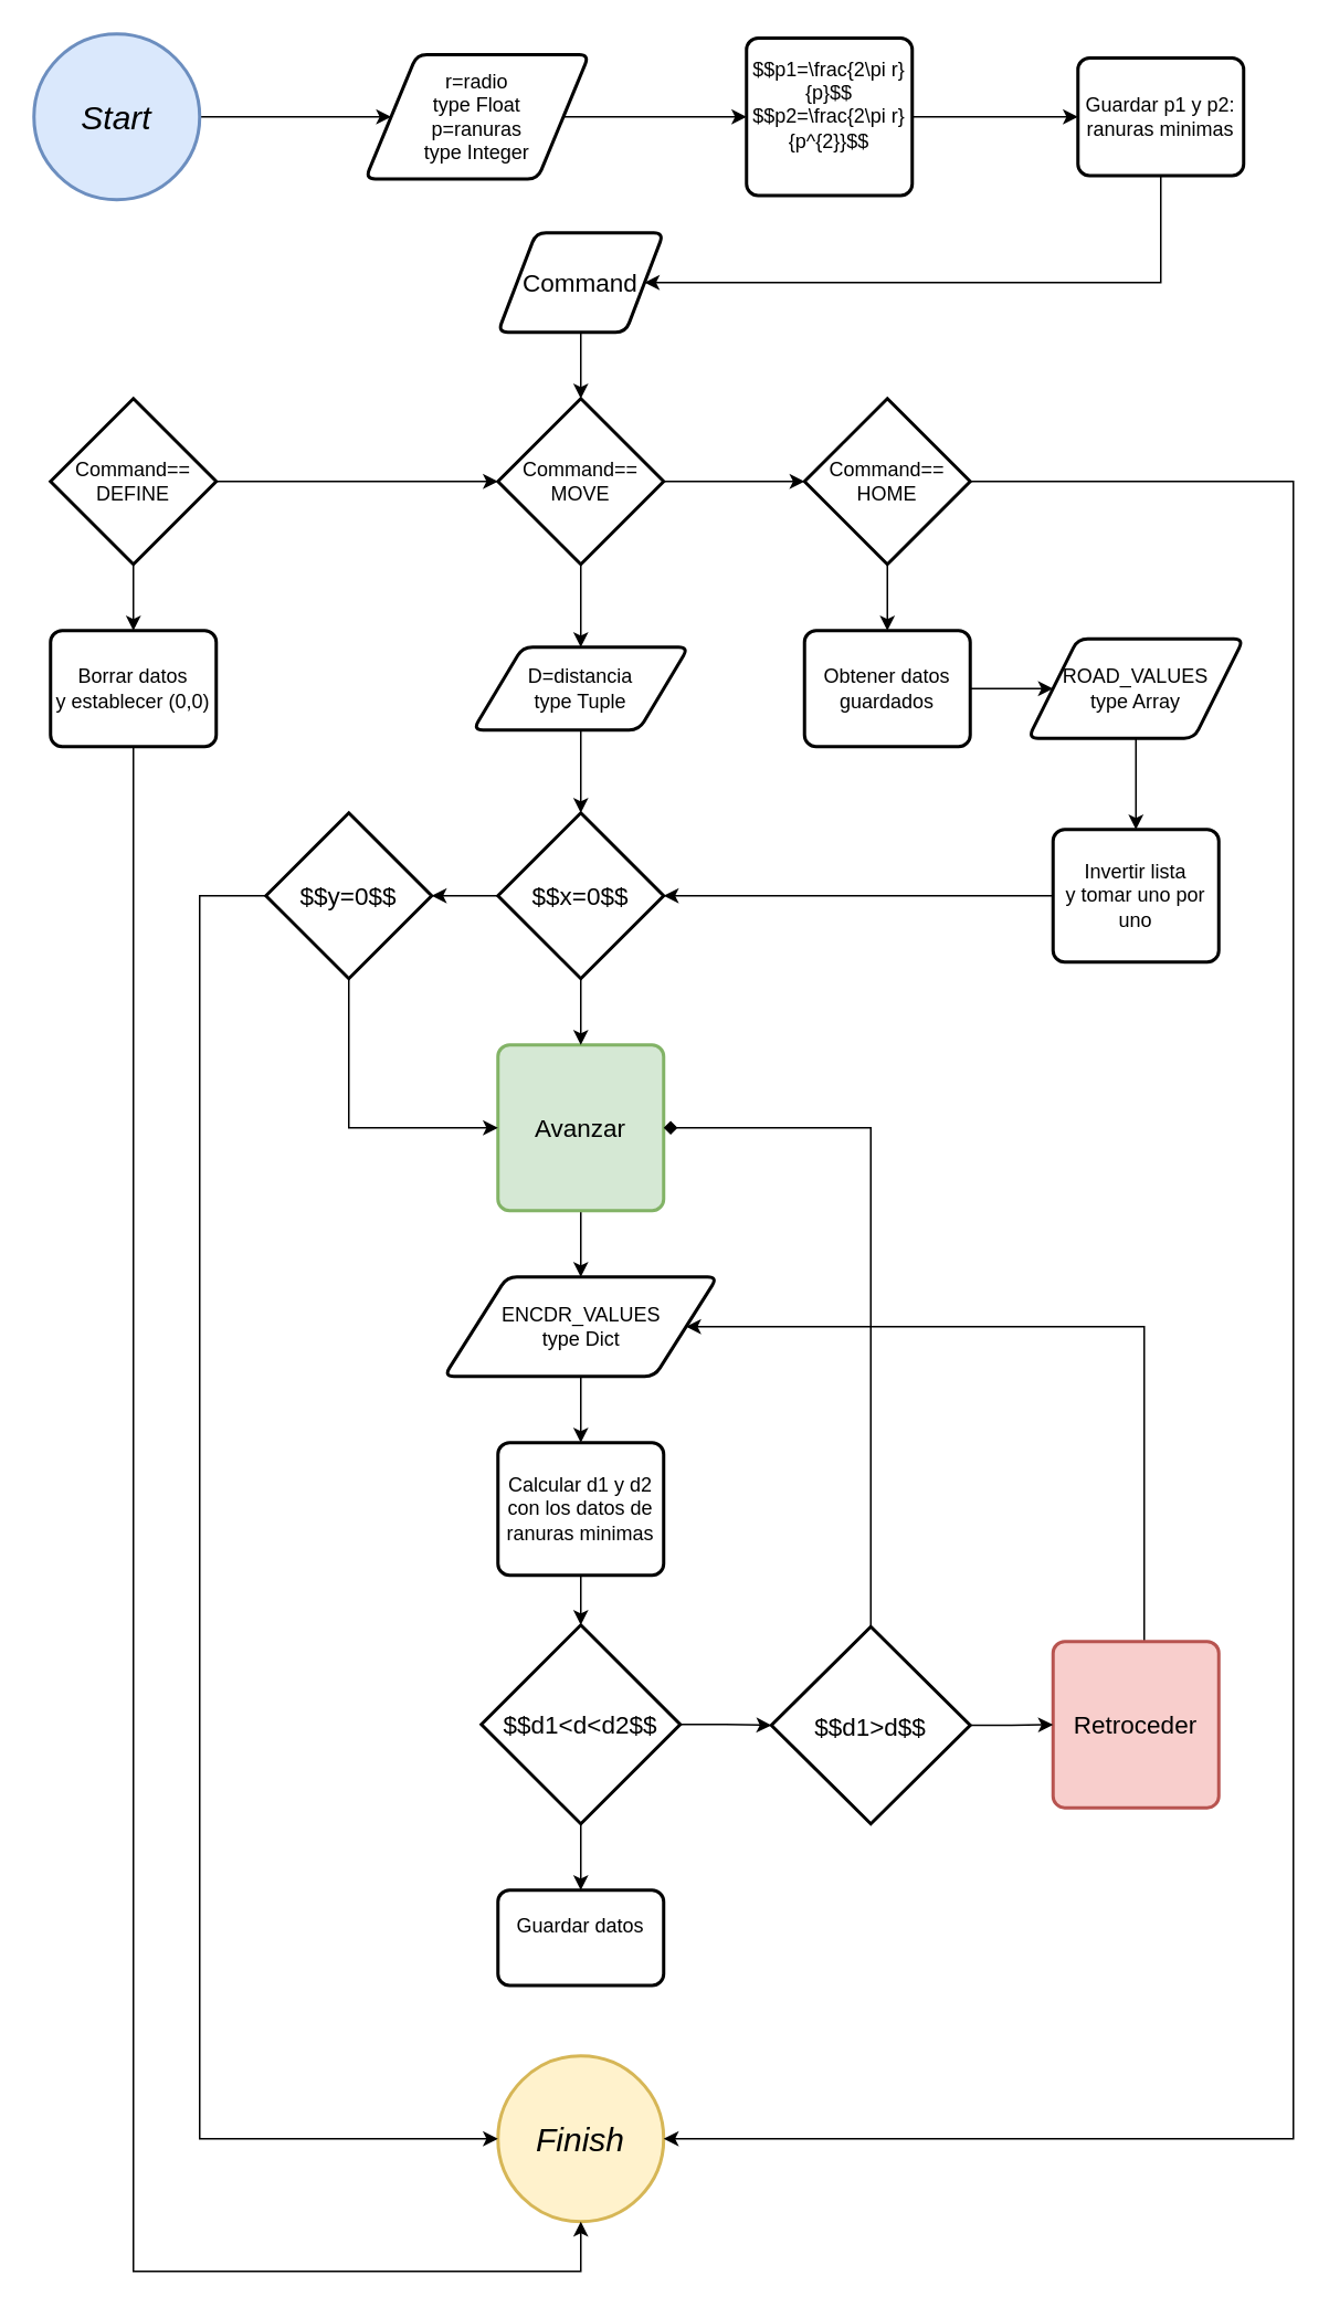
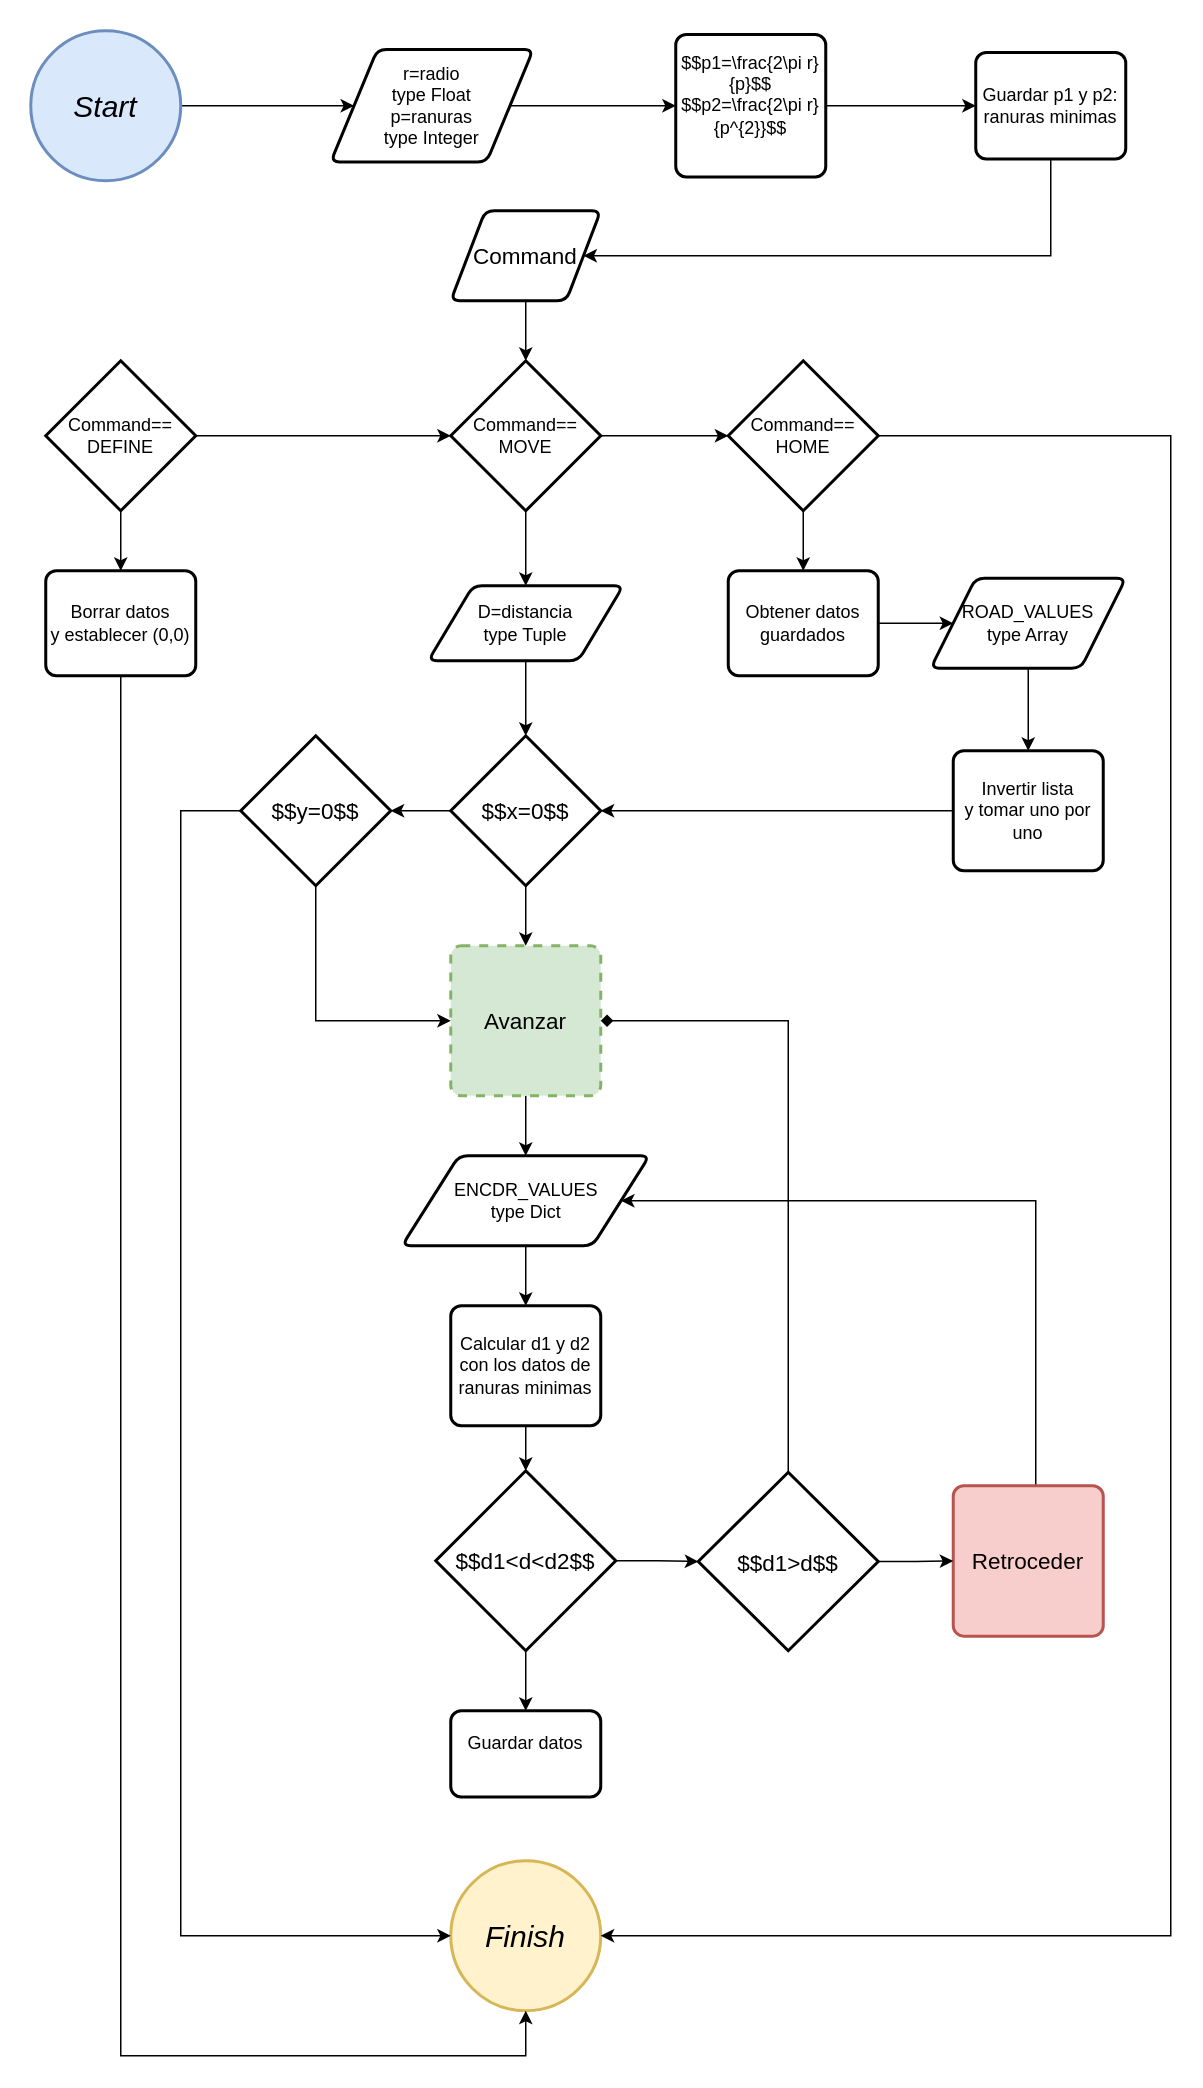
- <mxCell id="6" value="&lt;font style=&quot;font-size: 15px;&quot;&gt;Avanzar&lt;/font&gt;" style="rounded=1;whiteSpace=wrap;html=1;absoluteArcSize=1;arcSize=14;strokeWidth=2;fillColor=#d5e8d4;strokeColor=#82b366;" parent="1" vertex="1"><mxGeometry x="300" y="630" width="100" height="100" as="geometry" /></mxCell>
+ <mxCell id="6" value="&lt;font style=&quot;font-size: 15px;&quot;&gt;Avanzar&lt;/font&gt;" style="rounded=1;whiteSpace=wrap;html=1;absoluteArcSize=1;arcSize=14;strokeWidth=2;fillColor=#d5e8d4;strokeColor=#82b366;dashed=1;" parent="1" vertex="1"><mxGeometry x="300" y="630" width="100" height="100" as="geometry" /></mxCell>
